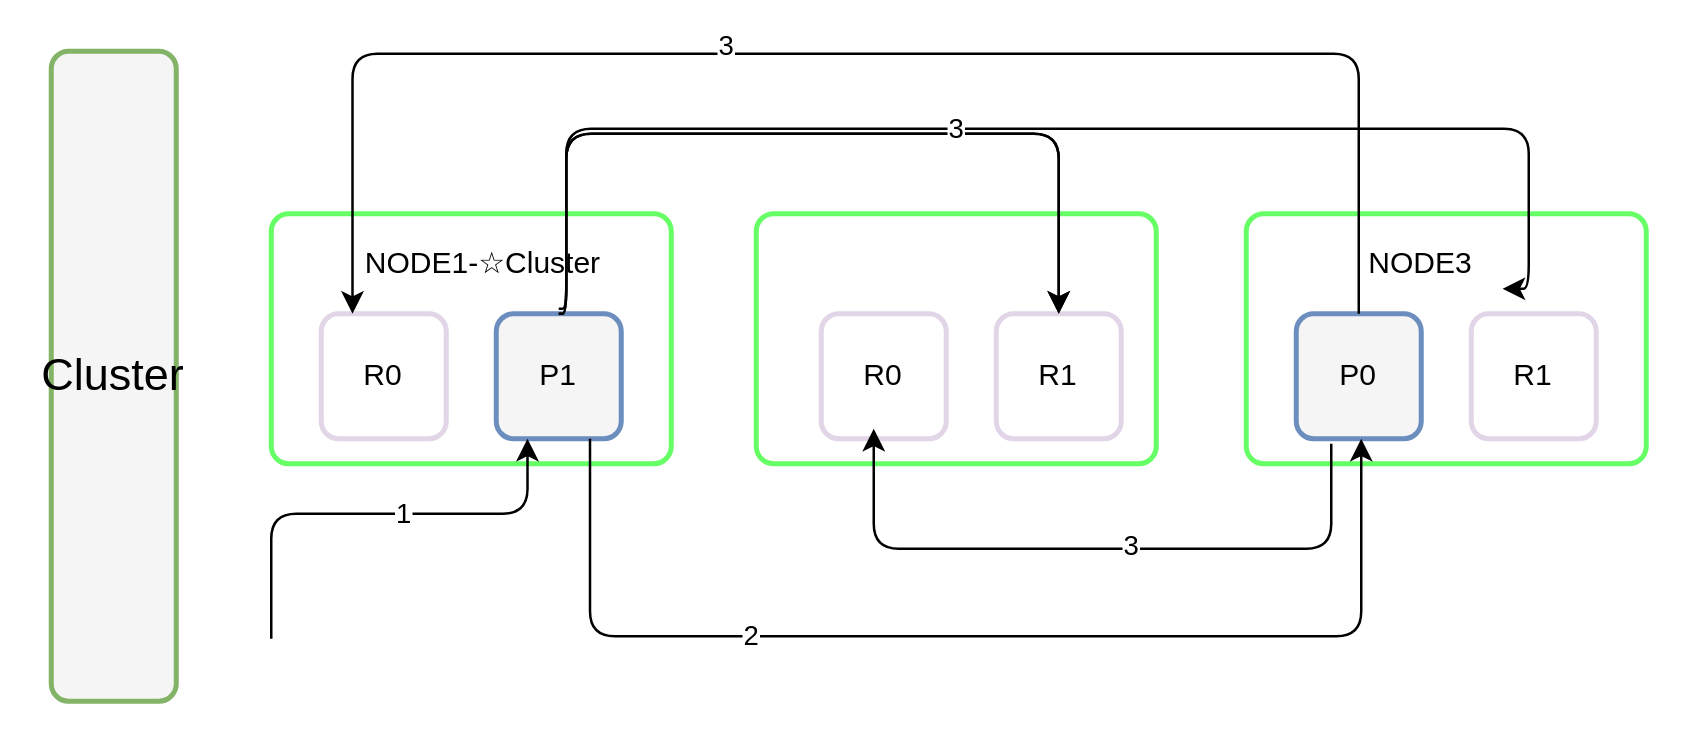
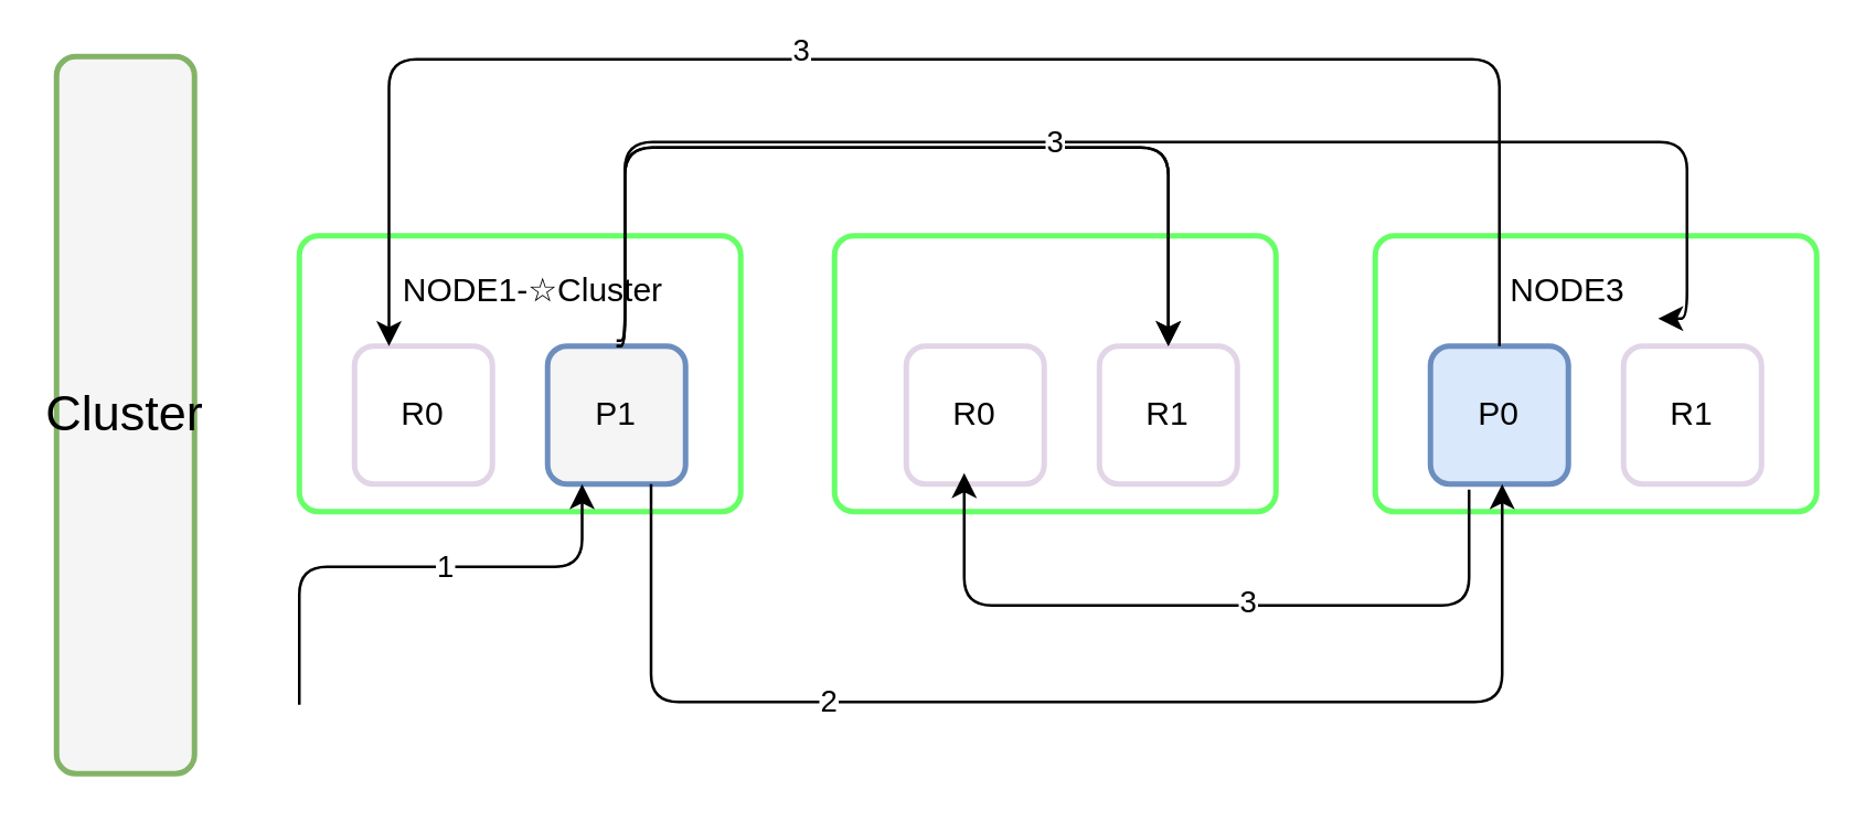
- <mxCell id="10" value="P0" style="rounded=1;whiteSpace=wrap;html=1;absoluteArcSize=1;arcSize=14;strokeWidth=2;strokeColor=#6c8ebf;fillColor=#f5f5f5;" parent="1" vertex="1"><mxGeometry x="518" y="125" width="50" height="50" as="geometry" /></mxCell>
+ <mxCell id="10" value="P0" style="rounded=1;whiteSpace=wrap;html=1;absoluteArcSize=1;arcSize=14;strokeWidth=2;strokeColor=#6c8ebf;fillColor=#dae8fc;" parent="1" vertex="1"><mxGeometry x="518" y="125" width="50" height="50" as="geometry" /></mxCell>
